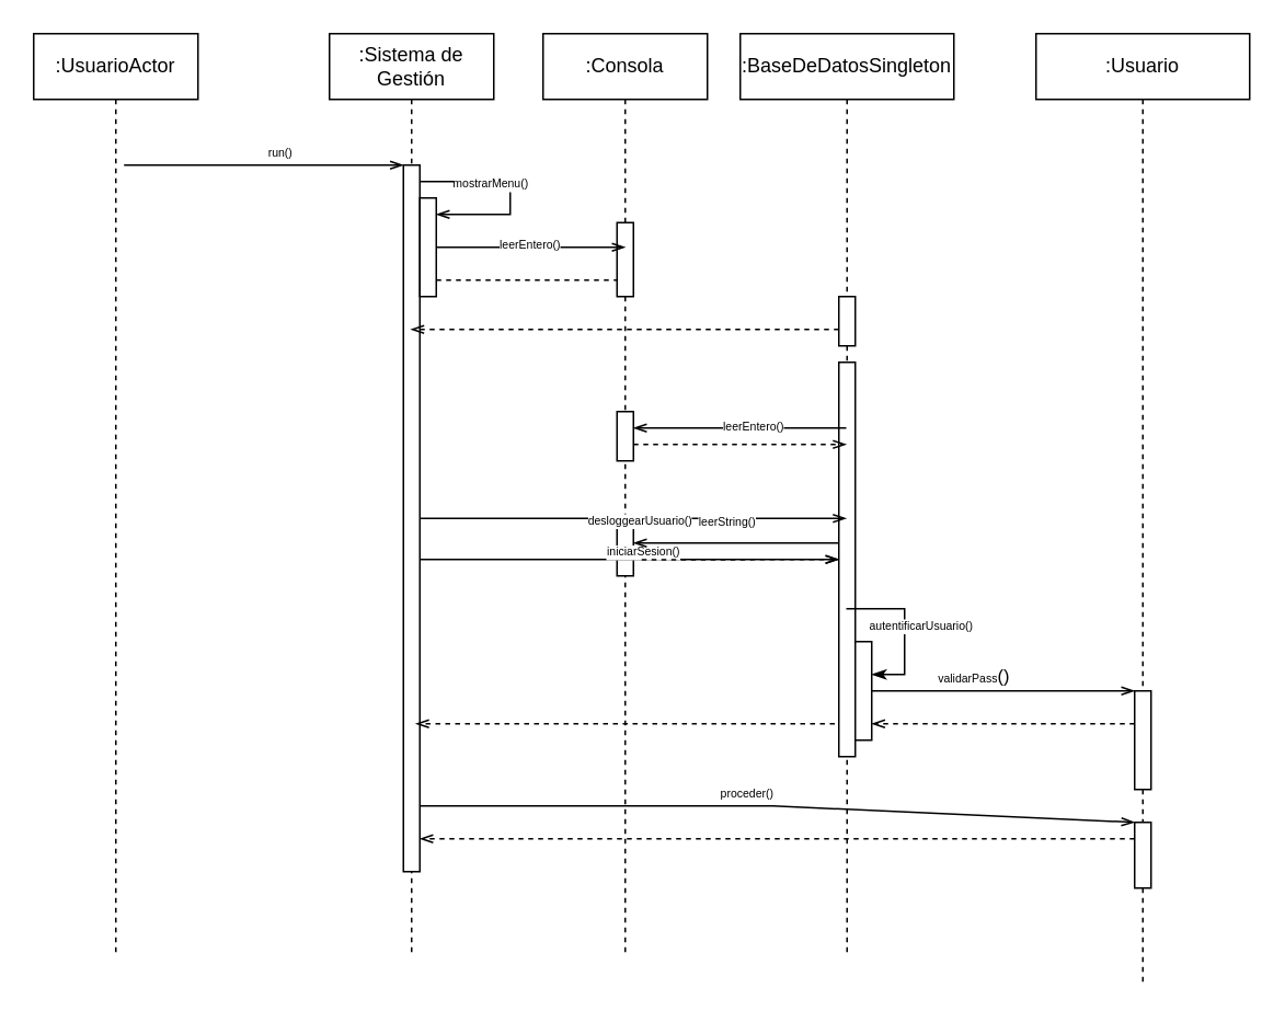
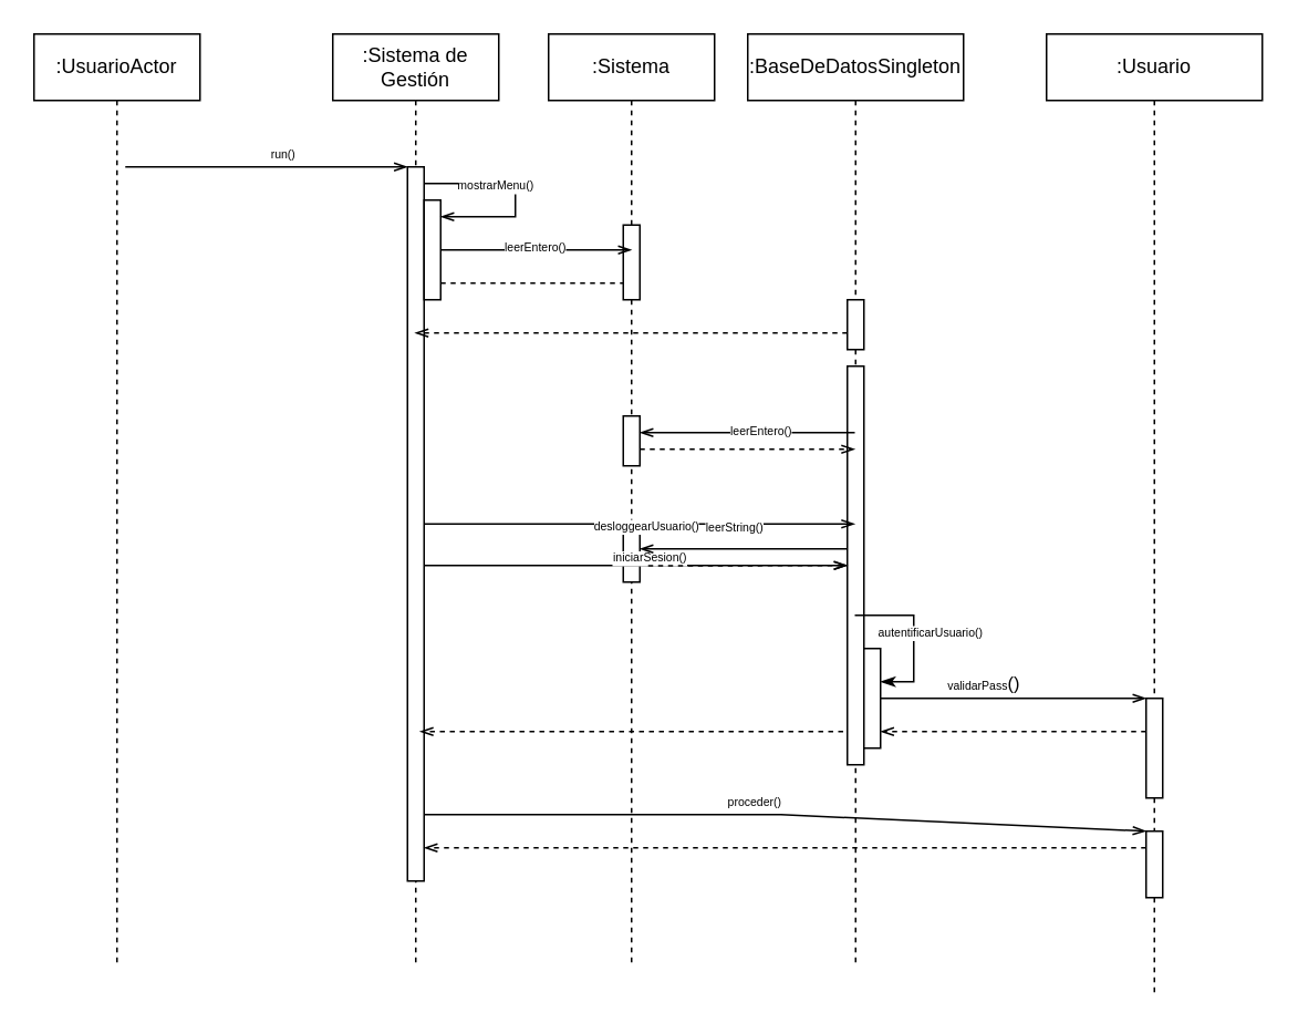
- <mxCell id="9" value=":Consola" style="shape=umlLifeline;perimeter=lifelinePerimeter;whiteSpace=wrap;html=1;container=0;dropTarget=0;collapsible=0;recursiveResize=0;outlineConnect=0;portConstraint=eastwest;newEdgeStyle={&quot;edgeStyle&quot;:&quot;elbowEdgeStyle&quot;,&quot;elbow&quot;:&quot;vertical&quot;,&quot;curved&quot;:0,&quot;rounded&quot;:0};" vertex="1" parent="1"><mxGeometry x="330" y="20" width="100" height="560" as="geometry" /></mxCell>
+ <mxCell id="9" value=":Sistema" style="shape=umlLifeline;perimeter=lifelinePerimeter;whiteSpace=wrap;html=1;container=0;dropTarget=0;collapsible=0;recursiveResize=0;outlineConnect=0;portConstraint=eastwest;newEdgeStyle={&quot;edgeStyle&quot;:&quot;elbowEdgeStyle&quot;,&quot;elbow&quot;:&quot;vertical&quot;,&quot;curved&quot;:0,&quot;rounded&quot;:0};" vertex="1" parent="1"><mxGeometry x="330" y="20" width="100" height="560" as="geometry" /></mxCell>
